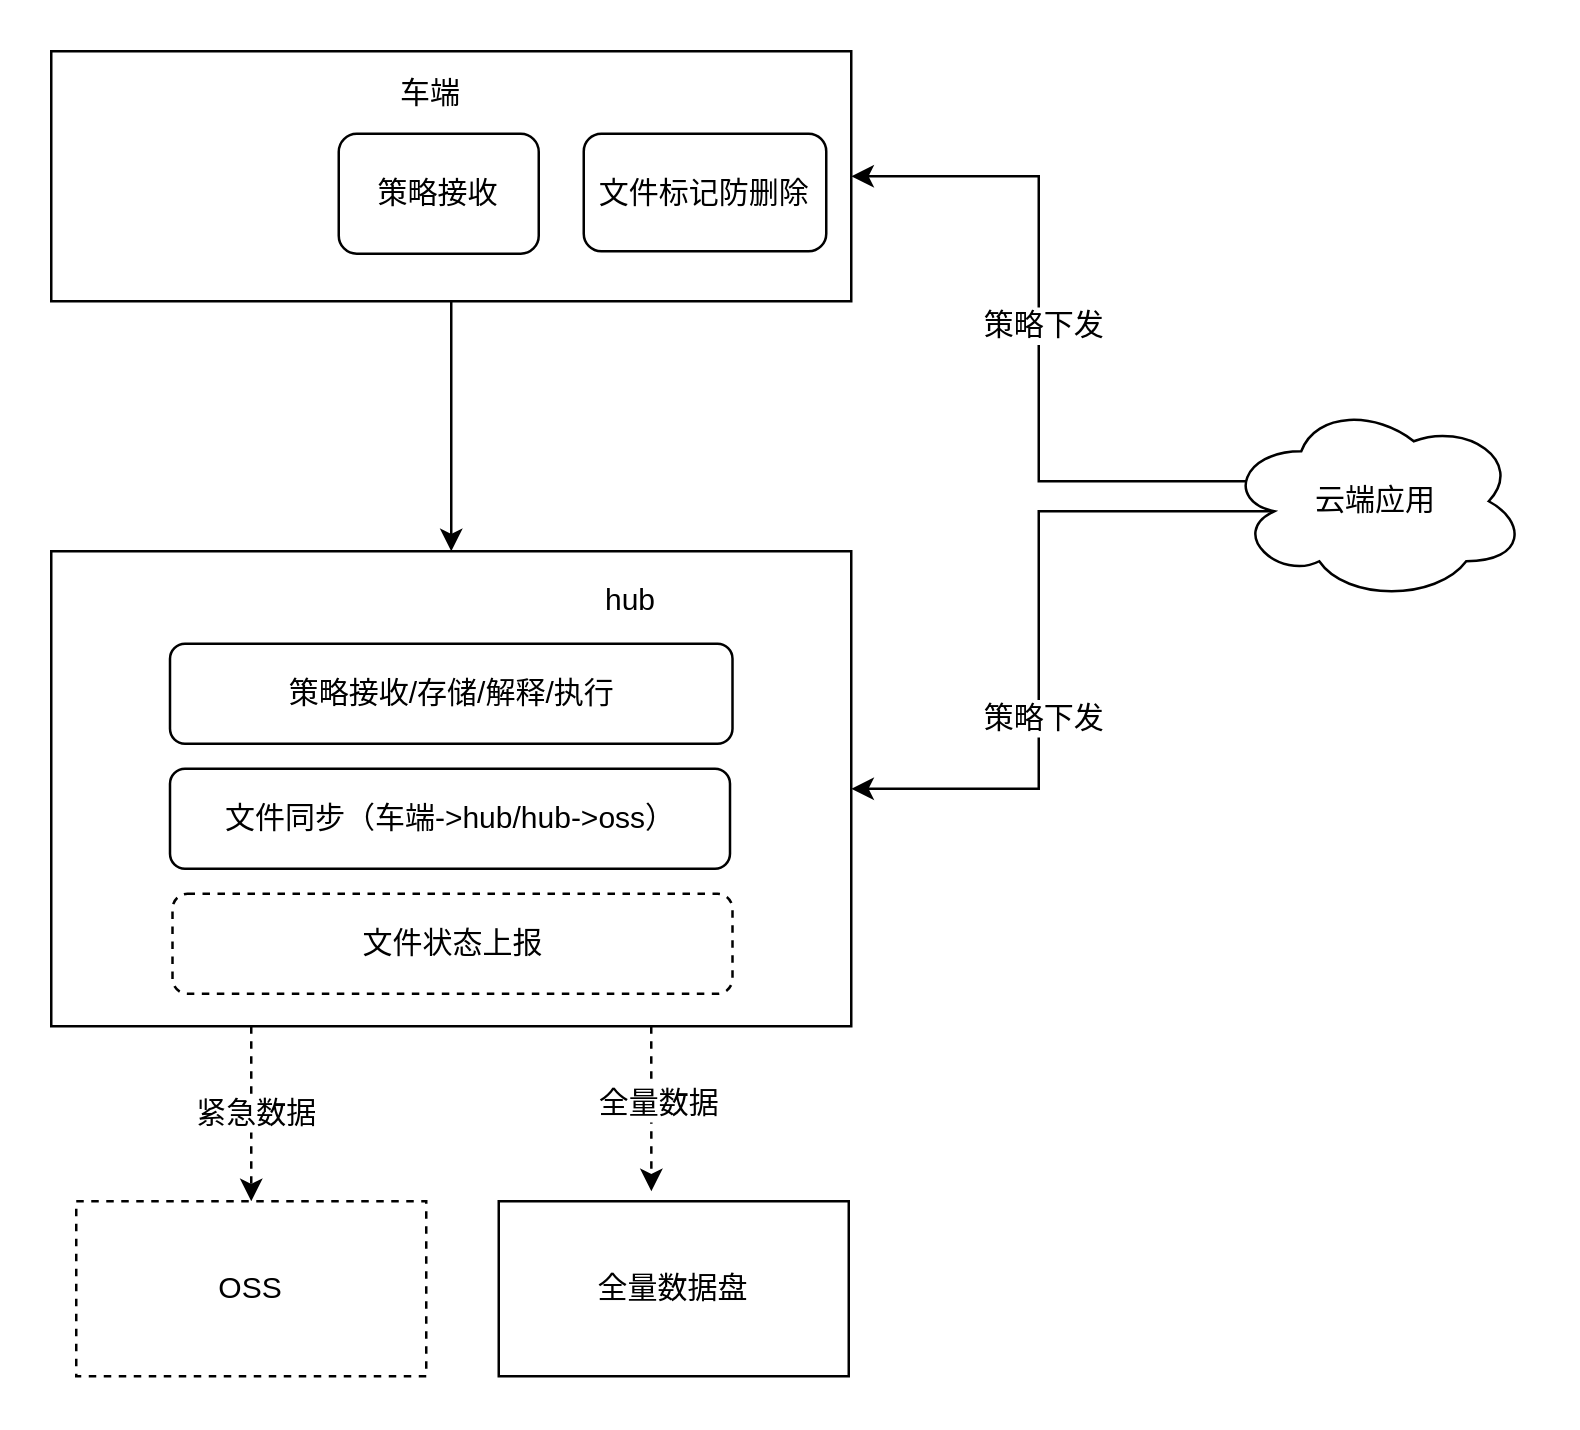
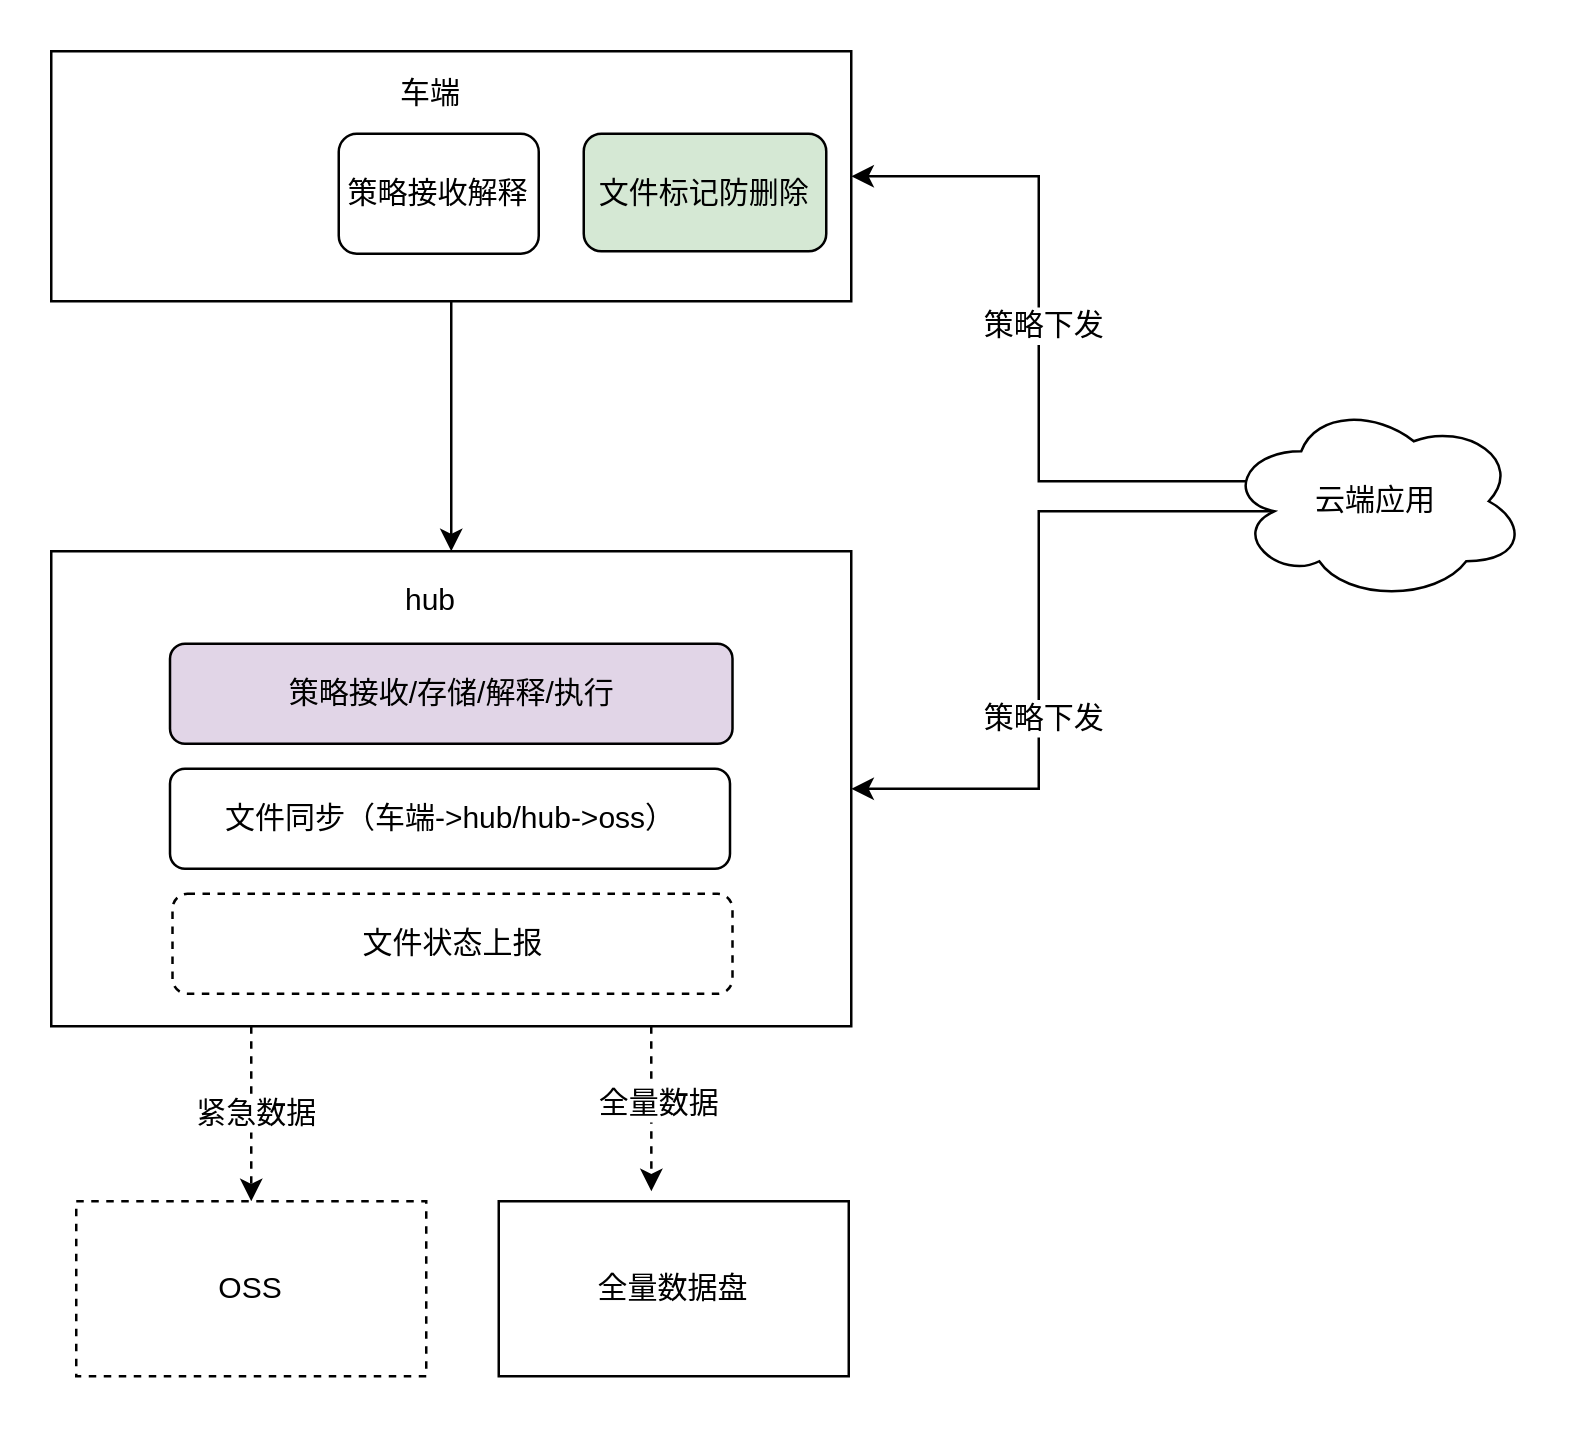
- <mxCell id="5" value="文件标记防删除" style="rounded=1;whiteSpace=wrap;html=1;" vertex="1" parent="1"><mxGeometry x="233" y="53" width="97" height="47" as="geometry" /></mxCell>
+ <mxCell id="5" value="文件标记防删除" style="rounded=1;whiteSpace=wrap;html=1;fillColor=#d5e8d4;" vertex="1" parent="1"><mxGeometry x="233" y="53" width="97" height="47" as="geometry" /></mxCell>
- <mxCell id="4" value="策略接收" style="rounded=1;whiteSpace=wrap;html=1;" vertex="1" parent="1"><mxGeometry x="135" y="53" width="80" height="48" as="geometry" /></mxCell>
+ <mxCell id="4" value="策略接收解释" style="rounded=1;whiteSpace=wrap;html=1;" vertex="1" parent="1"><mxGeometry x="135" y="53" width="80" height="48" as="geometry" /></mxCell>
- <mxCell id="20" value="hub" style="text;html=1;strokeColor=none;fillColor=none;align=center;verticalAlign=middle;whiteSpace=wrap;rounded=0;" vertex="1" parent="1"><mxGeometry x="232" y="230" width="40" height="20" as="geometry" /></mxCell>
+ <mxCell id="20" value="hub" style="text;html=1;strokeColor=none;fillColor=none;align=center;verticalAlign=middle;whiteSpace=wrap;rounded=0;" vertex="1" parent="1"><mxGeometry x="152" y="230" width="40" height="20" as="geometry" /></mxCell>
- <mxCell id="17" value="策略接收/存储/解释/执行" style="rounded=1;whiteSpace=wrap;html=1;" vertex="1" parent="1"><mxGeometry x="67.5" y="257" width="225" height="40" as="geometry" /></mxCell>
+ <mxCell id="17" value="策略接收/存储/解释/执行" style="rounded=1;whiteSpace=wrap;html=1;fillColor=#e1d5e7;" vertex="1" parent="1"><mxGeometry x="67.5" y="257" width="225" height="40" as="geometry" /></mxCell>
